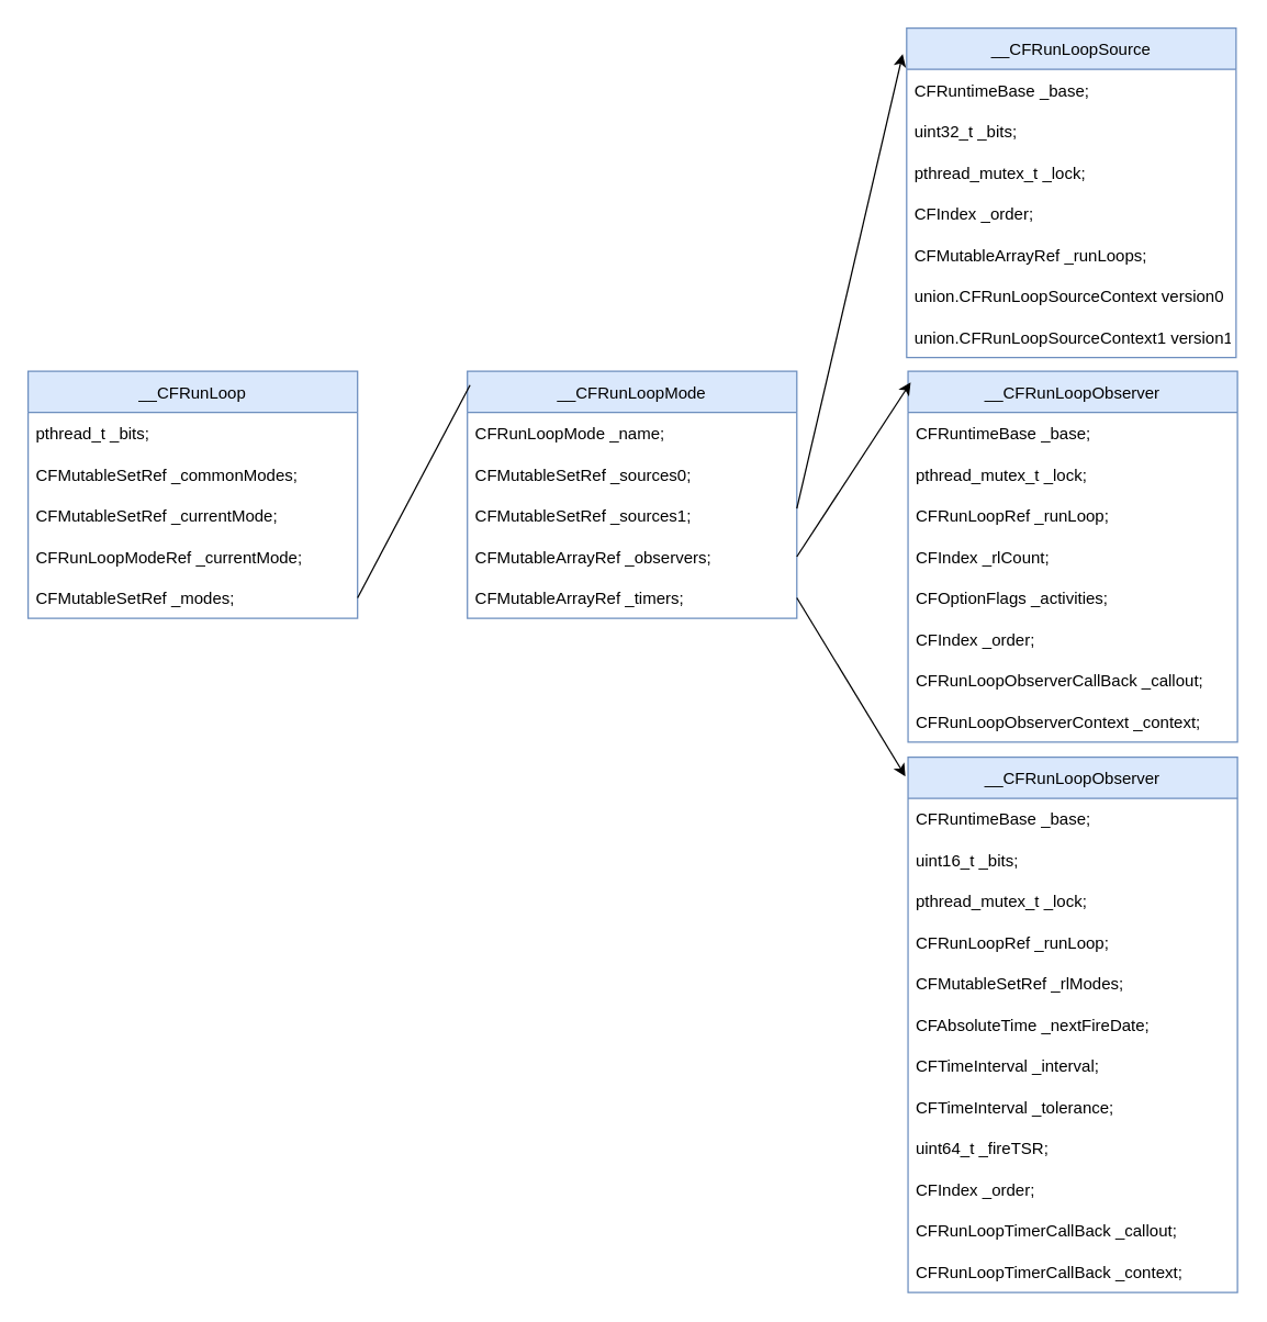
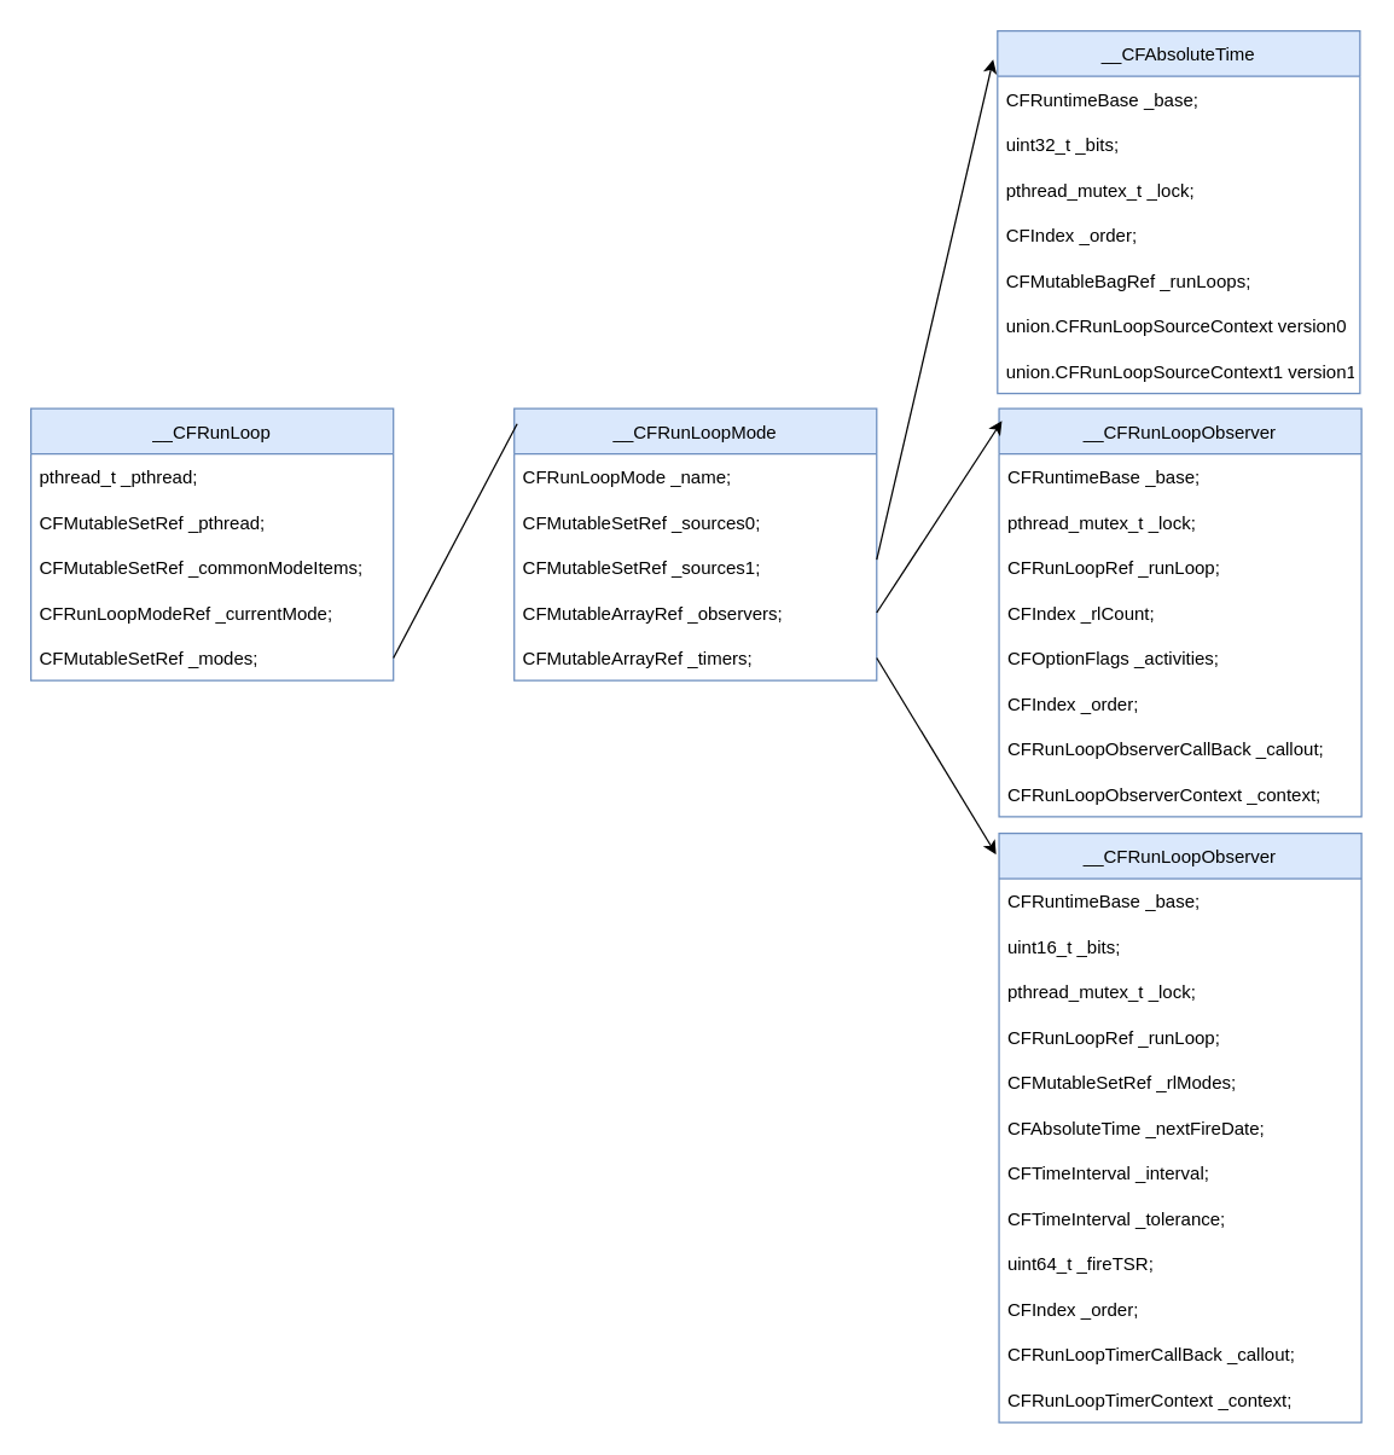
- <mxCell id="15" value="__CFRunLoopSource" style="swimlane;fontStyle=0;childLayout=stackLayout;horizontal=1;startSize=30;horizontalStack=0;resizeParent=1;resizeParentMax=0;resizeLast=0;collapsible=1;marginBottom=0;fillColor=#dae8fc;strokeColor=#6c8ebf;" vertex="1" parent="1"><mxGeometry x="660" y="20" width="240" height="240" as="geometry" /></mxCell>
+ <mxCell id="15" value="__CFAbsoluteTime" style="swimlane;fontStyle=0;childLayout=stackLayout;horizontal=1;startSize=30;horizontalStack=0;resizeParent=1;resizeParentMax=0;resizeLast=0;collapsible=1;marginBottom=0;fillColor=#dae8fc;strokeColor=#6c8ebf;" vertex="1" parent="1"><mxGeometry x="660" y="20" width="240" height="240" as="geometry" /></mxCell>
- <mxCell id="20" value="CFMutableArrayRef _runLoops;" style="text;strokeColor=none;fillColor=none;align=left;verticalAlign=middle;spacingLeft=4;spacingRight=4;overflow=hidden;points=[[0,0.5],[1,0.5]];portConstraint=eastwest;rotatable=0;" vertex="1" parent="15"><mxGeometry y="150" width="240" height="30" as="geometry" /></mxCell>
+ <mxCell id="20" value="CFMutableBagRef _runLoops;" style="text;strokeColor=none;fillColor=none;align=left;verticalAlign=middle;spacingLeft=4;spacingRight=4;overflow=hidden;points=[[0,0.5],[1,0.5]];portConstraint=eastwest;rotatable=0;" vertex="1" parent="15"><mxGeometry y="150" width="240" height="30" as="geometry" /></mxCell>
- <mxCell id="3" value="pthread_t _bits;" style="text;strokeColor=none;fillColor=none;align=left;verticalAlign=middle;spacingLeft=4;spacingRight=4;overflow=hidden;points=[[0,0.5],[1,0.5]];portConstraint=eastwest;rotatable=0;" vertex="1" parent="2"><mxGeometry y="30" width="240" height="30" as="geometry" /></mxCell>
+ <mxCell id="3" value="pthread_t _pthread;" style="text;strokeColor=none;fillColor=none;align=left;verticalAlign=middle;spacingLeft=4;spacingRight=4;overflow=hidden;points=[[0,0.5],[1,0.5]];portConstraint=eastwest;rotatable=0;" vertex="1" parent="2"><mxGeometry y="30" width="240" height="30" as="geometry" /></mxCell>
- <mxCell id="4" value="CFMutableSetRef _commonModes;" style="text;strokeColor=none;fillColor=none;align=left;verticalAlign=middle;spacingLeft=4;spacingRight=4;overflow=hidden;points=[[0,0.5],[1,0.5]];portConstraint=eastwest;rotatable=0;" vertex="1" parent="2"><mxGeometry y="60" width="240" height="30" as="geometry" /></mxCell>
+ <mxCell id="4" value="CFMutableSetRef _pthread;" style="text;strokeColor=none;fillColor=none;align=left;verticalAlign=middle;spacingLeft=4;spacingRight=4;overflow=hidden;points=[[0,0.5],[1,0.5]];portConstraint=eastwest;rotatable=0;" vertex="1" parent="2"><mxGeometry y="60" width="240" height="30" as="geometry" /></mxCell>
- <mxCell id="5" value="CFMutableSetRef _currentMode;" style="text;strokeColor=none;fillColor=none;align=left;verticalAlign=middle;spacingLeft=4;spacingRight=4;overflow=hidden;points=[[0,0.5],[1,0.5]];portConstraint=eastwest;rotatable=0;" vertex="1" parent="2"><mxGeometry y="90" width="240" height="30" as="geometry" /></mxCell>
+ <mxCell id="5" value="CFMutableSetRef _commonModeItems;" style="text;strokeColor=none;fillColor=none;align=left;verticalAlign=middle;spacingLeft=4;spacingRight=4;overflow=hidden;points=[[0,0.5],[1,0.5]];portConstraint=eastwest;rotatable=0;" vertex="1" parent="2"><mxGeometry y="90" width="240" height="30" as="geometry" /></mxCell>
- <mxCell id="46" value="CFRunLoopTimerCallBack _context;" style="text;strokeColor=none;fillColor=none;align=left;verticalAlign=middle;spacingLeft=4;spacingRight=4;overflow=hidden;points=[[0,0.5],[1,0.5]];portConstraint=eastwest;rotatable=0;" vertex="1" parent="34"><mxGeometry y="360" width="240" height="30" as="geometry" /></mxCell>
+ <mxCell id="46" value="CFRunLoopTimerContext _context;" style="text;strokeColor=none;fillColor=none;align=left;verticalAlign=middle;spacingLeft=4;spacingRight=4;overflow=hidden;points=[[0,0.5],[1,0.5]];portConstraint=eastwest;rotatable=0;" vertex="1" parent="34"><mxGeometry y="360" width="240" height="30" as="geometry" /></mxCell>
